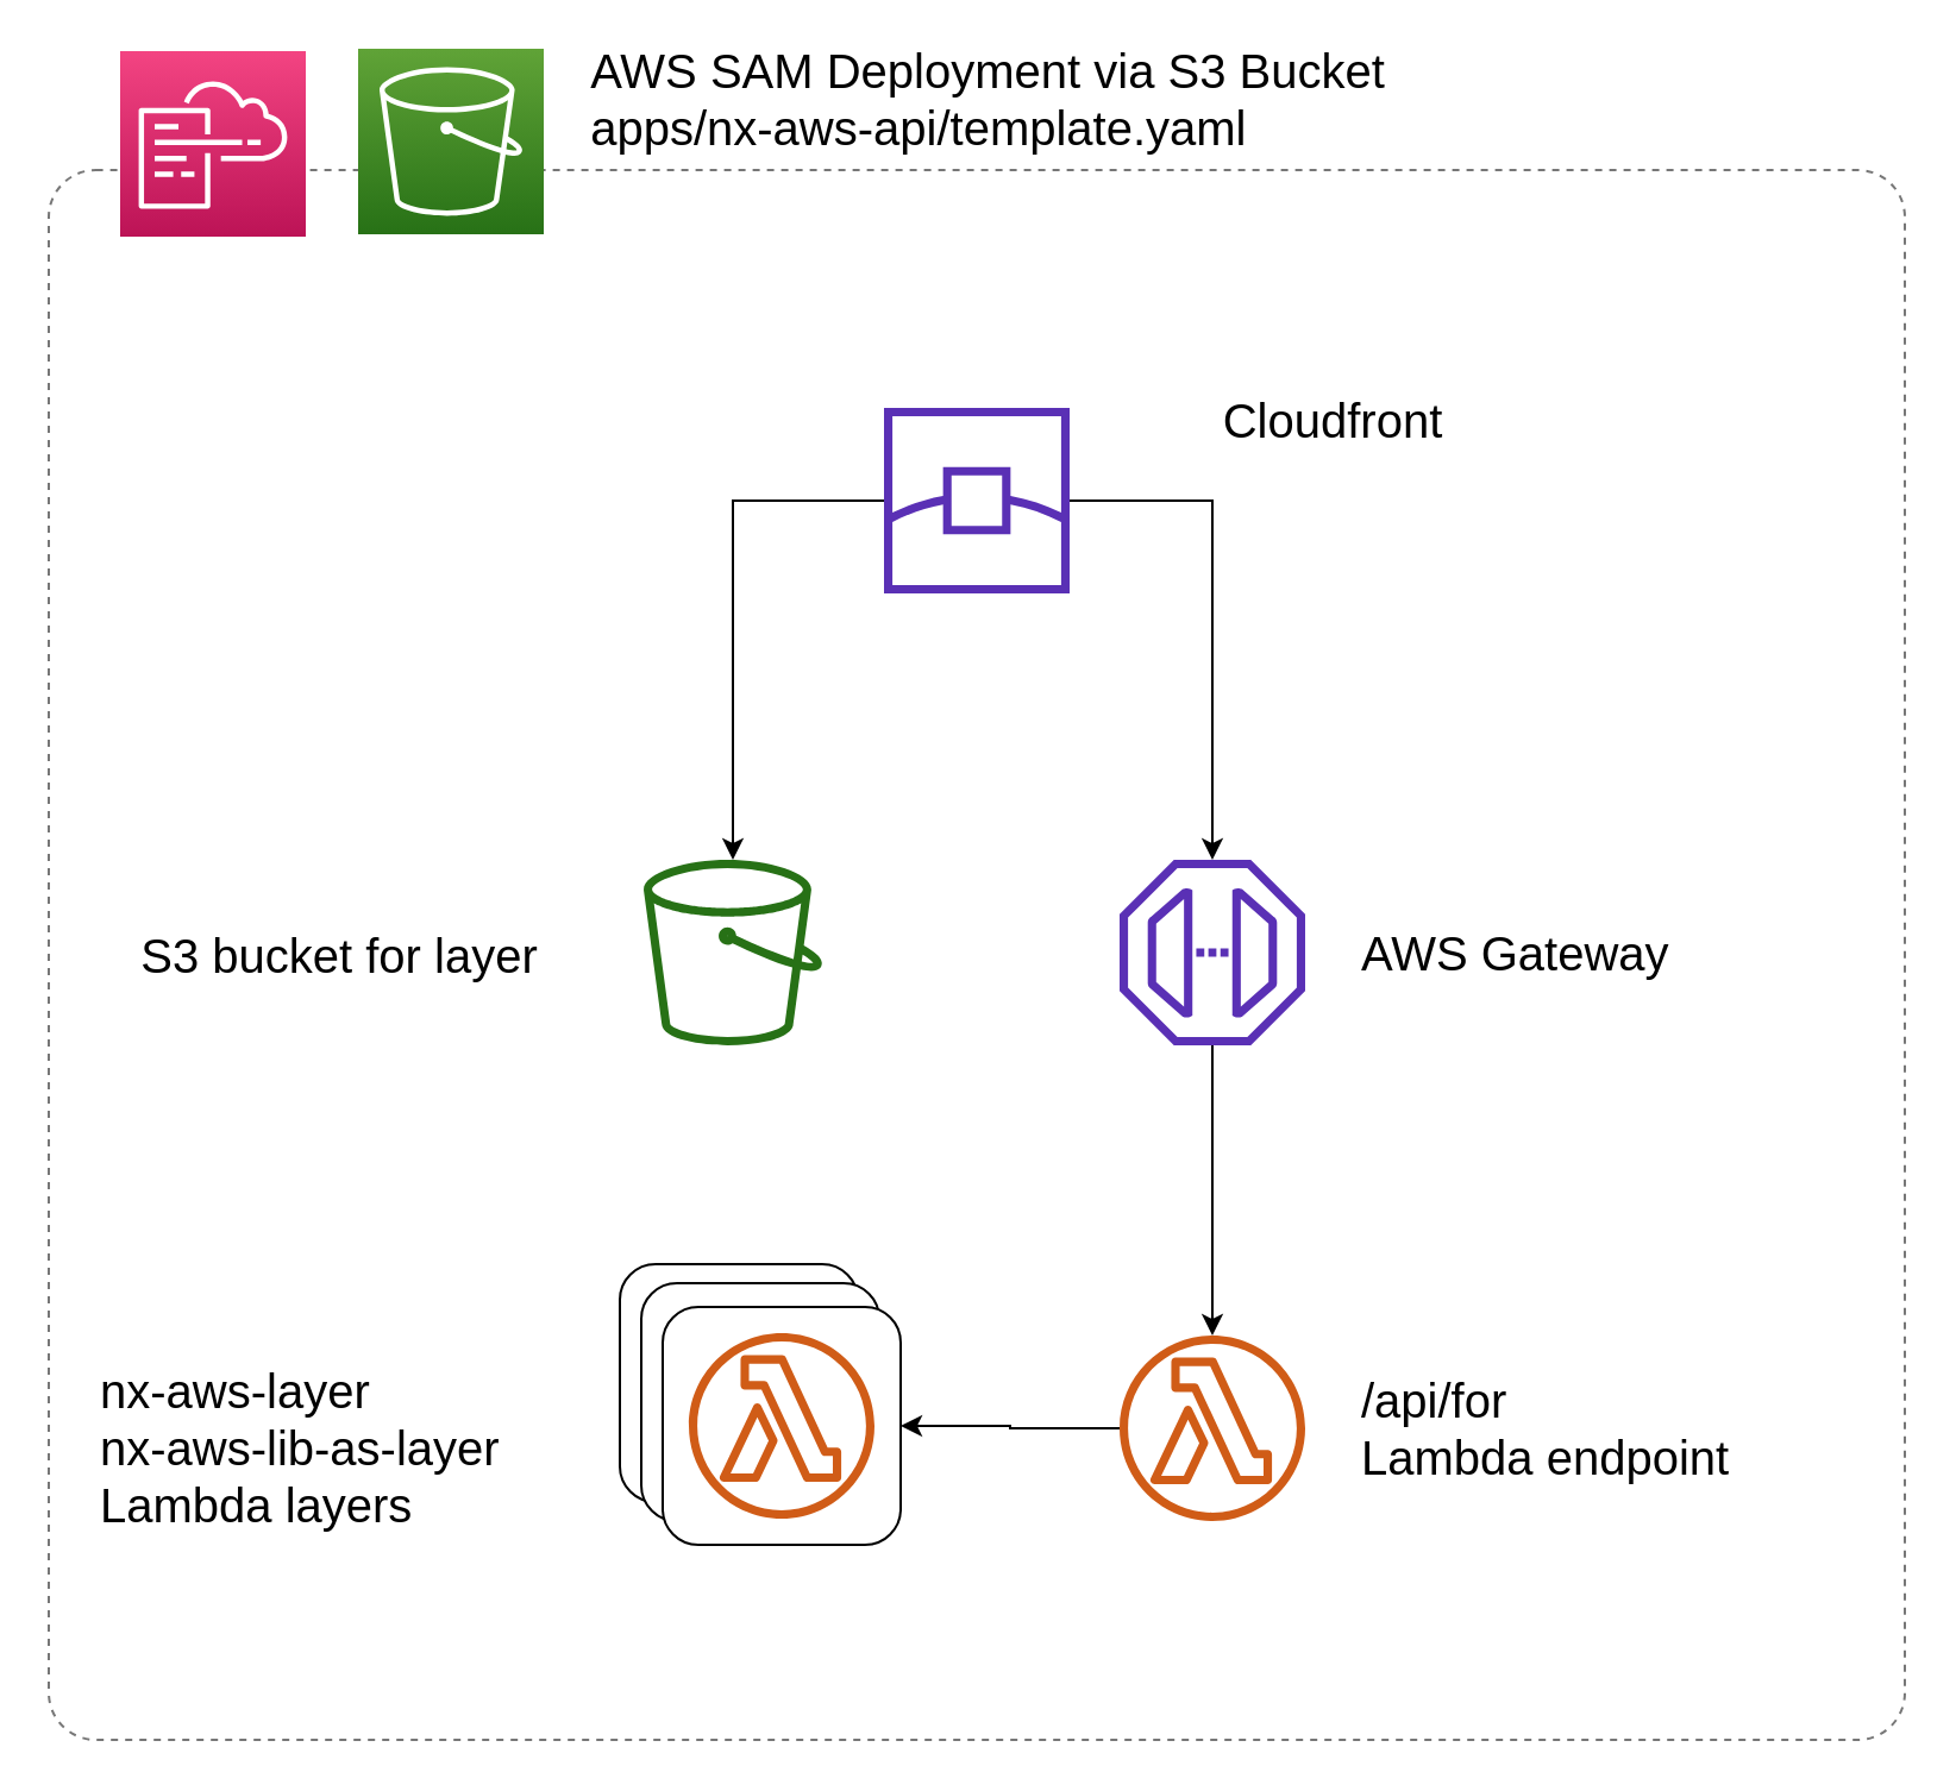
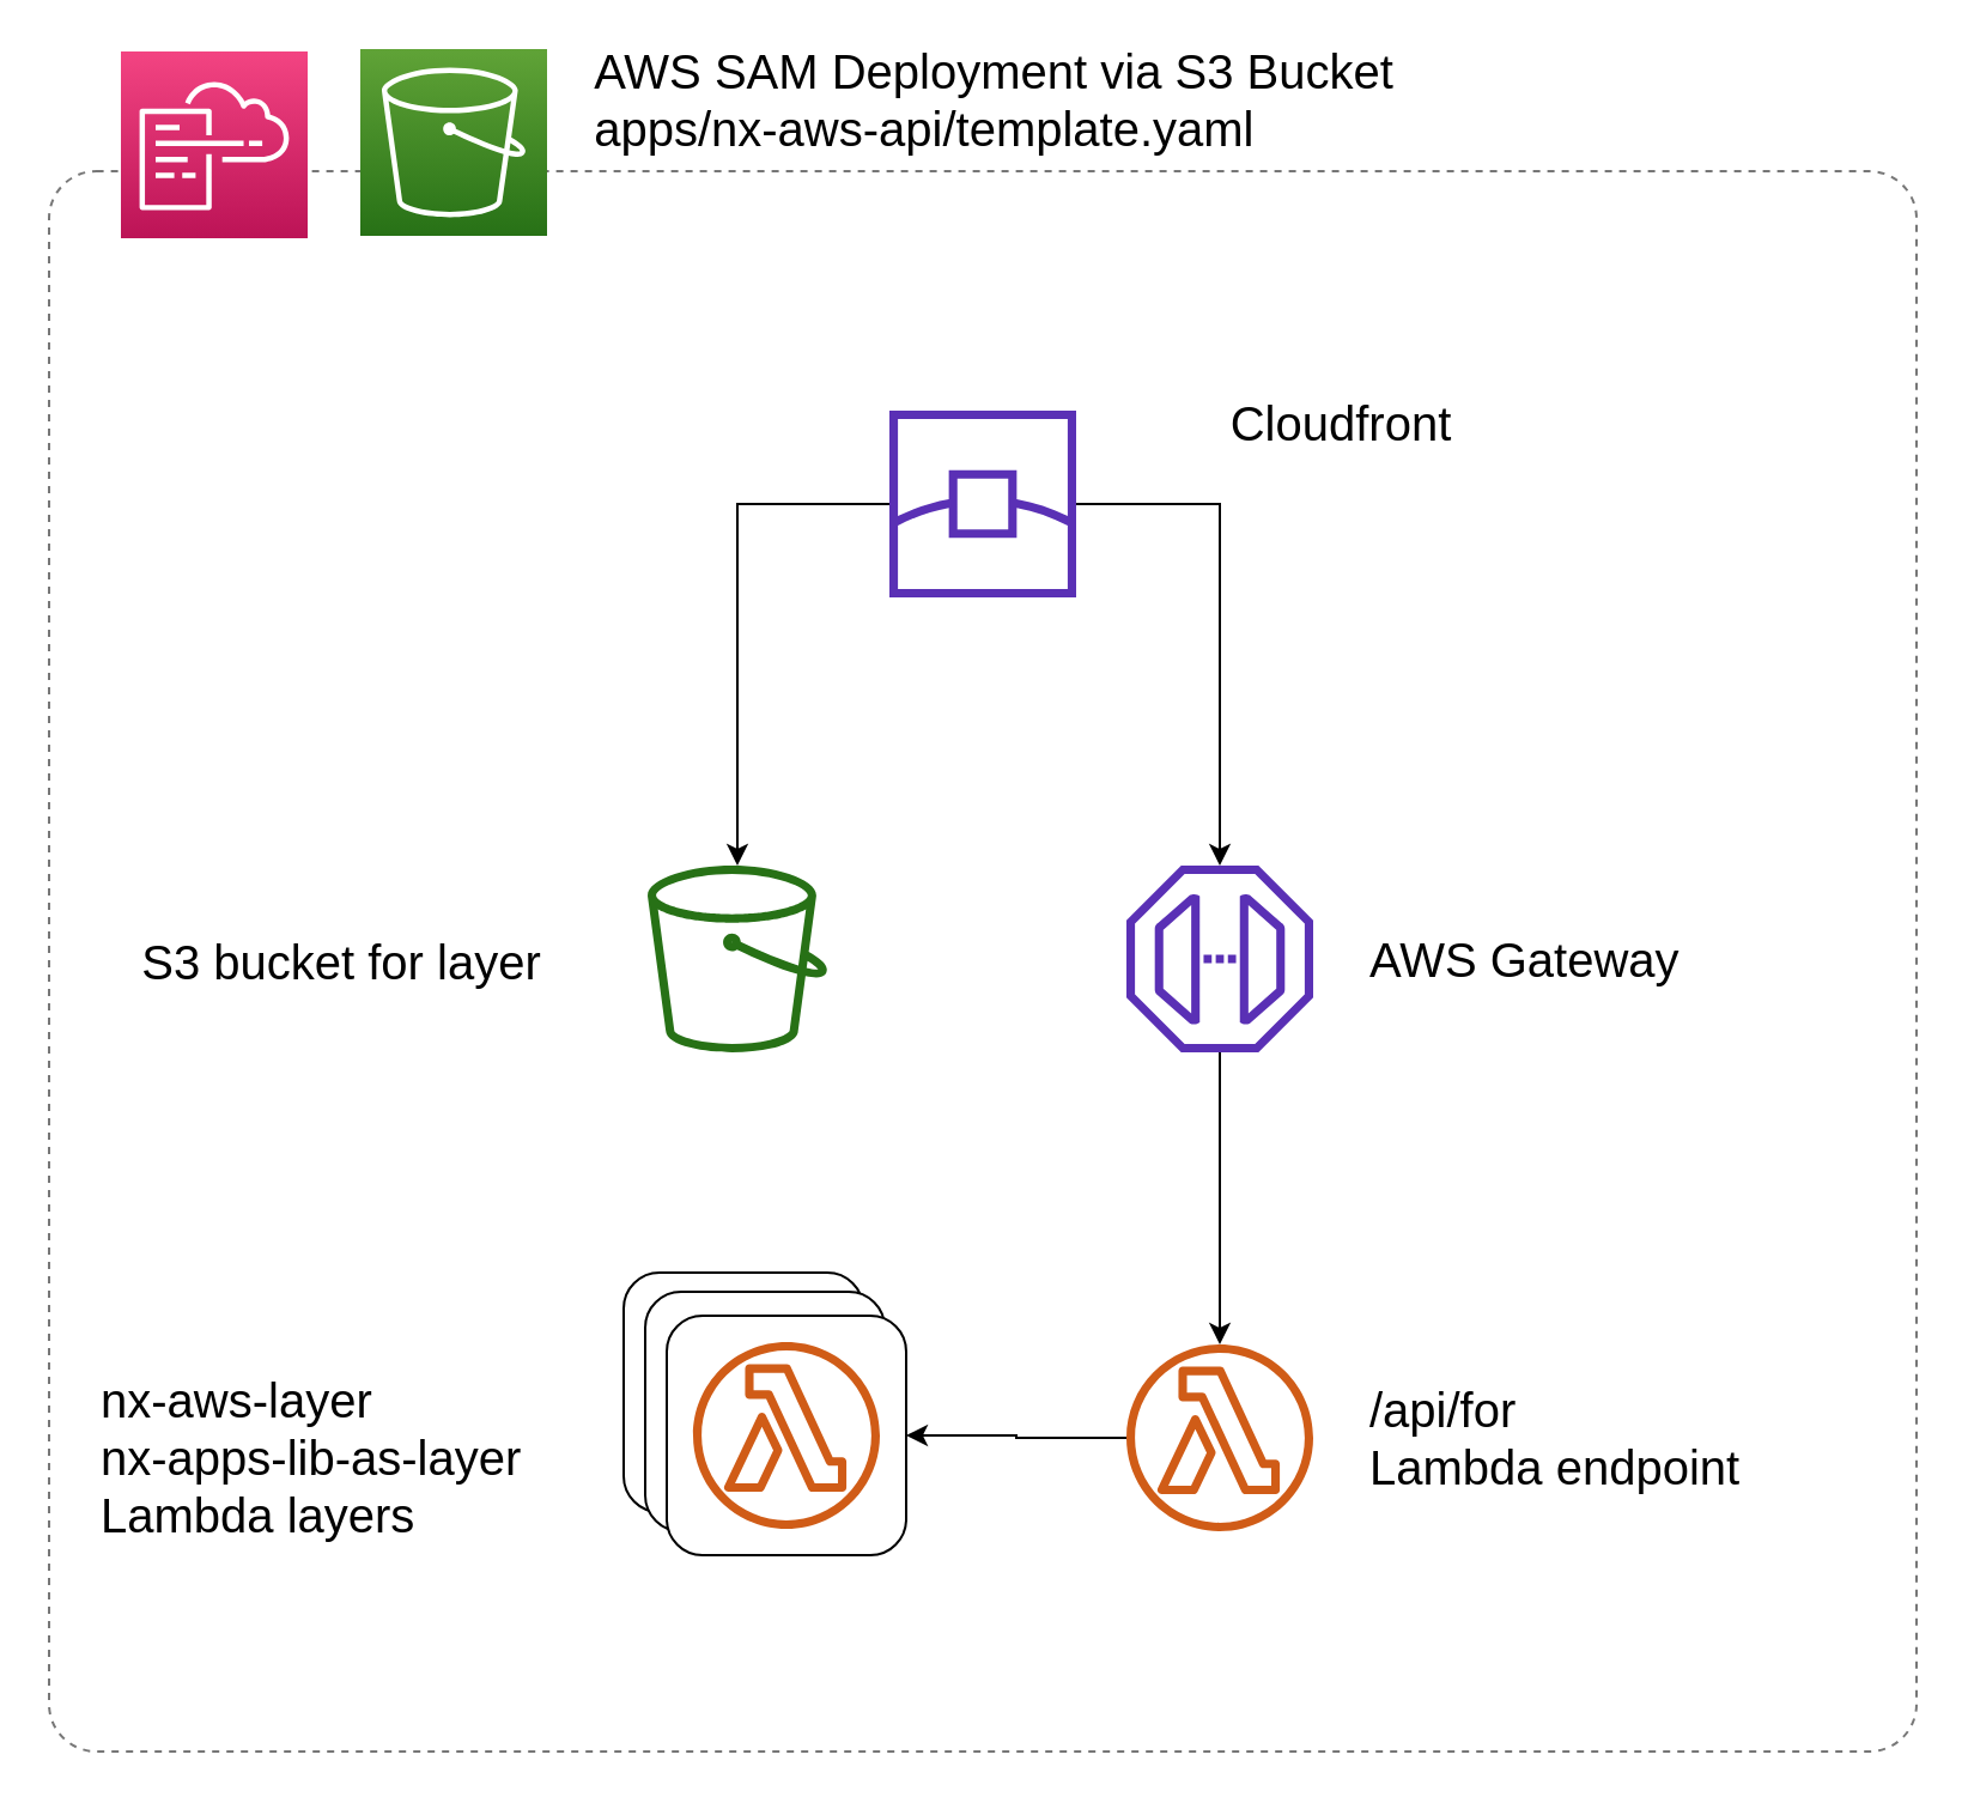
- <mxCell id="23" value="&lt;div&gt;nx-aws-layer&lt;/div&gt;&lt;div&gt;nx-aws-lib-as-layer&lt;br&gt;&lt;/div&gt;&lt;div&gt;Lambda layers&lt;/div&gt;" style="text;html=1;strokeColor=none;fillColor=none;align=left;verticalAlign=middle;whiteSpace=wrap;rounded=0;fontSize=20;" vertex="1" parent="1"><mxGeometry x="40" y="574.5" width="180" height="66.5" as="geometry" /></mxCell>
+ <mxCell id="23" value="&lt;div&gt;nx-aws-layer&lt;/div&gt;&lt;div&gt;nx-apps-lib-as-layer&lt;br&gt;&lt;/div&gt;&lt;div&gt;Lambda layers&lt;/div&gt;" style="text;html=1;strokeColor=none;fillColor=none;align=left;verticalAlign=middle;whiteSpace=wrap;rounded=0;fontSize=20;" vertex="1" parent="1"><mxGeometry x="40" y="574.5" width="180" height="66.5" as="geometry" /></mxCell>
